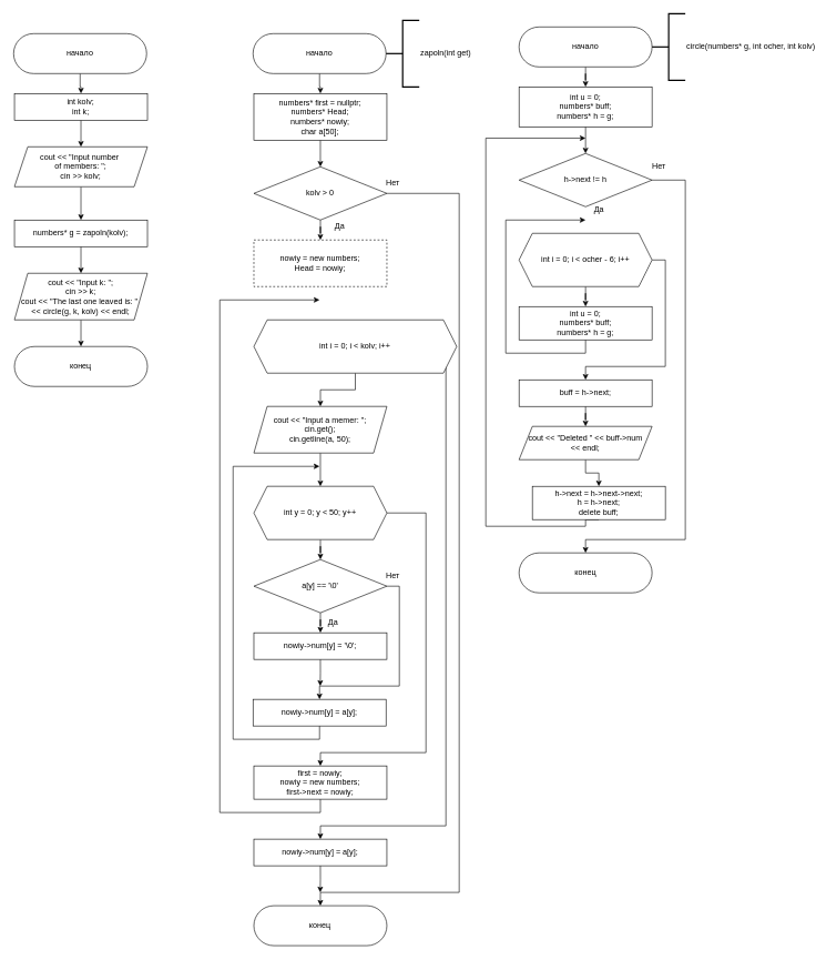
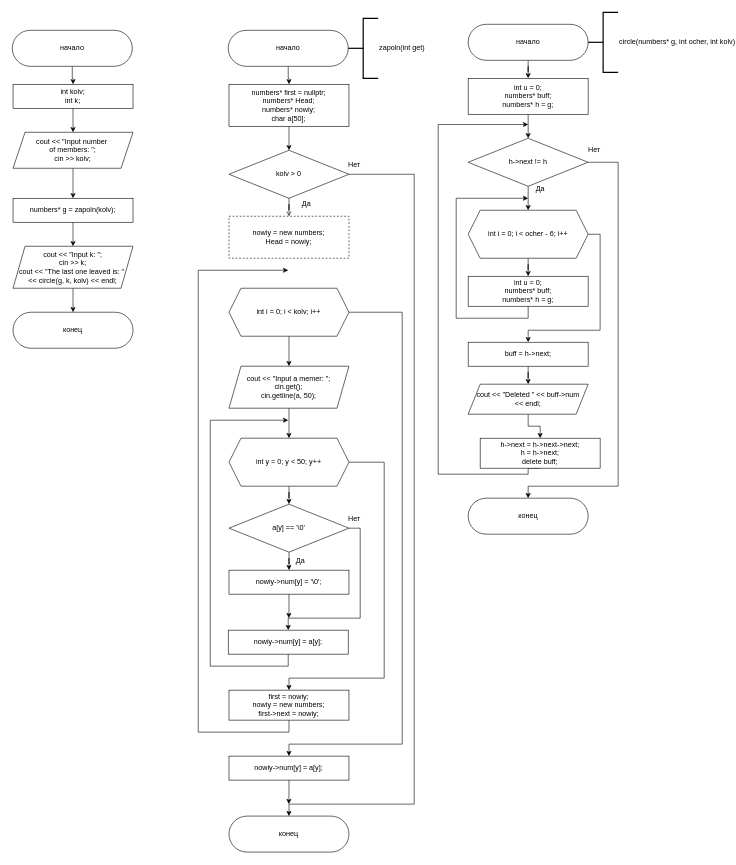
+ <mxCell id="50" value="" style="edgeStyle=orthogonalEdgeStyle;rounded=0;orthogonalLoop=1;jettySize=auto;html=1;" edge="1" parent="1" source="52" target="56"><mxGeometry relative="1" as="geometry" /></mxCell>
- <mxCell id="18" value="" style="edgeStyle=orthogonalEdgeStyle;rounded=0;orthogonalLoop=1;jettySize=auto;html=1;" edge="1" parent="1" source="20" target="21"><mxGeometry relative="1" as="geometry" /></mxCell>
+ <mxCell id="18" value="" style="edgeStyle=orthogonalEdgeStyle;rounded=0;orthogonalLoop=1;jettySize=auto;html=1;endArrow=open;" edge="1" parent="1" source="20" target="21"><mxGeometry relative="1" as="geometry" /></mxCell>
- <mxCell id="26" value="int i = 0; i &amp;lt; kolv; i++" style="shape=hexagon;perimeter=hexagonPerimeter2;whiteSpace=wrap;html=1;fixedSize=1;" vertex="1" parent="1"><mxGeometry x="381.25" y="480" width="305" height="80" as="geometry" /></mxCell>
+ <mxCell id="26" value="int i = 0; i &amp;lt; kolv; i++" style="shape=hexagon;perimeter=hexagonPerimeter2;whiteSpace=wrap;html=1;fixedSize=1;" vertex="1" parent="1"><mxGeometry x="381.25" y="480" width="200" height="80" as="geometry" /></mxCell>
